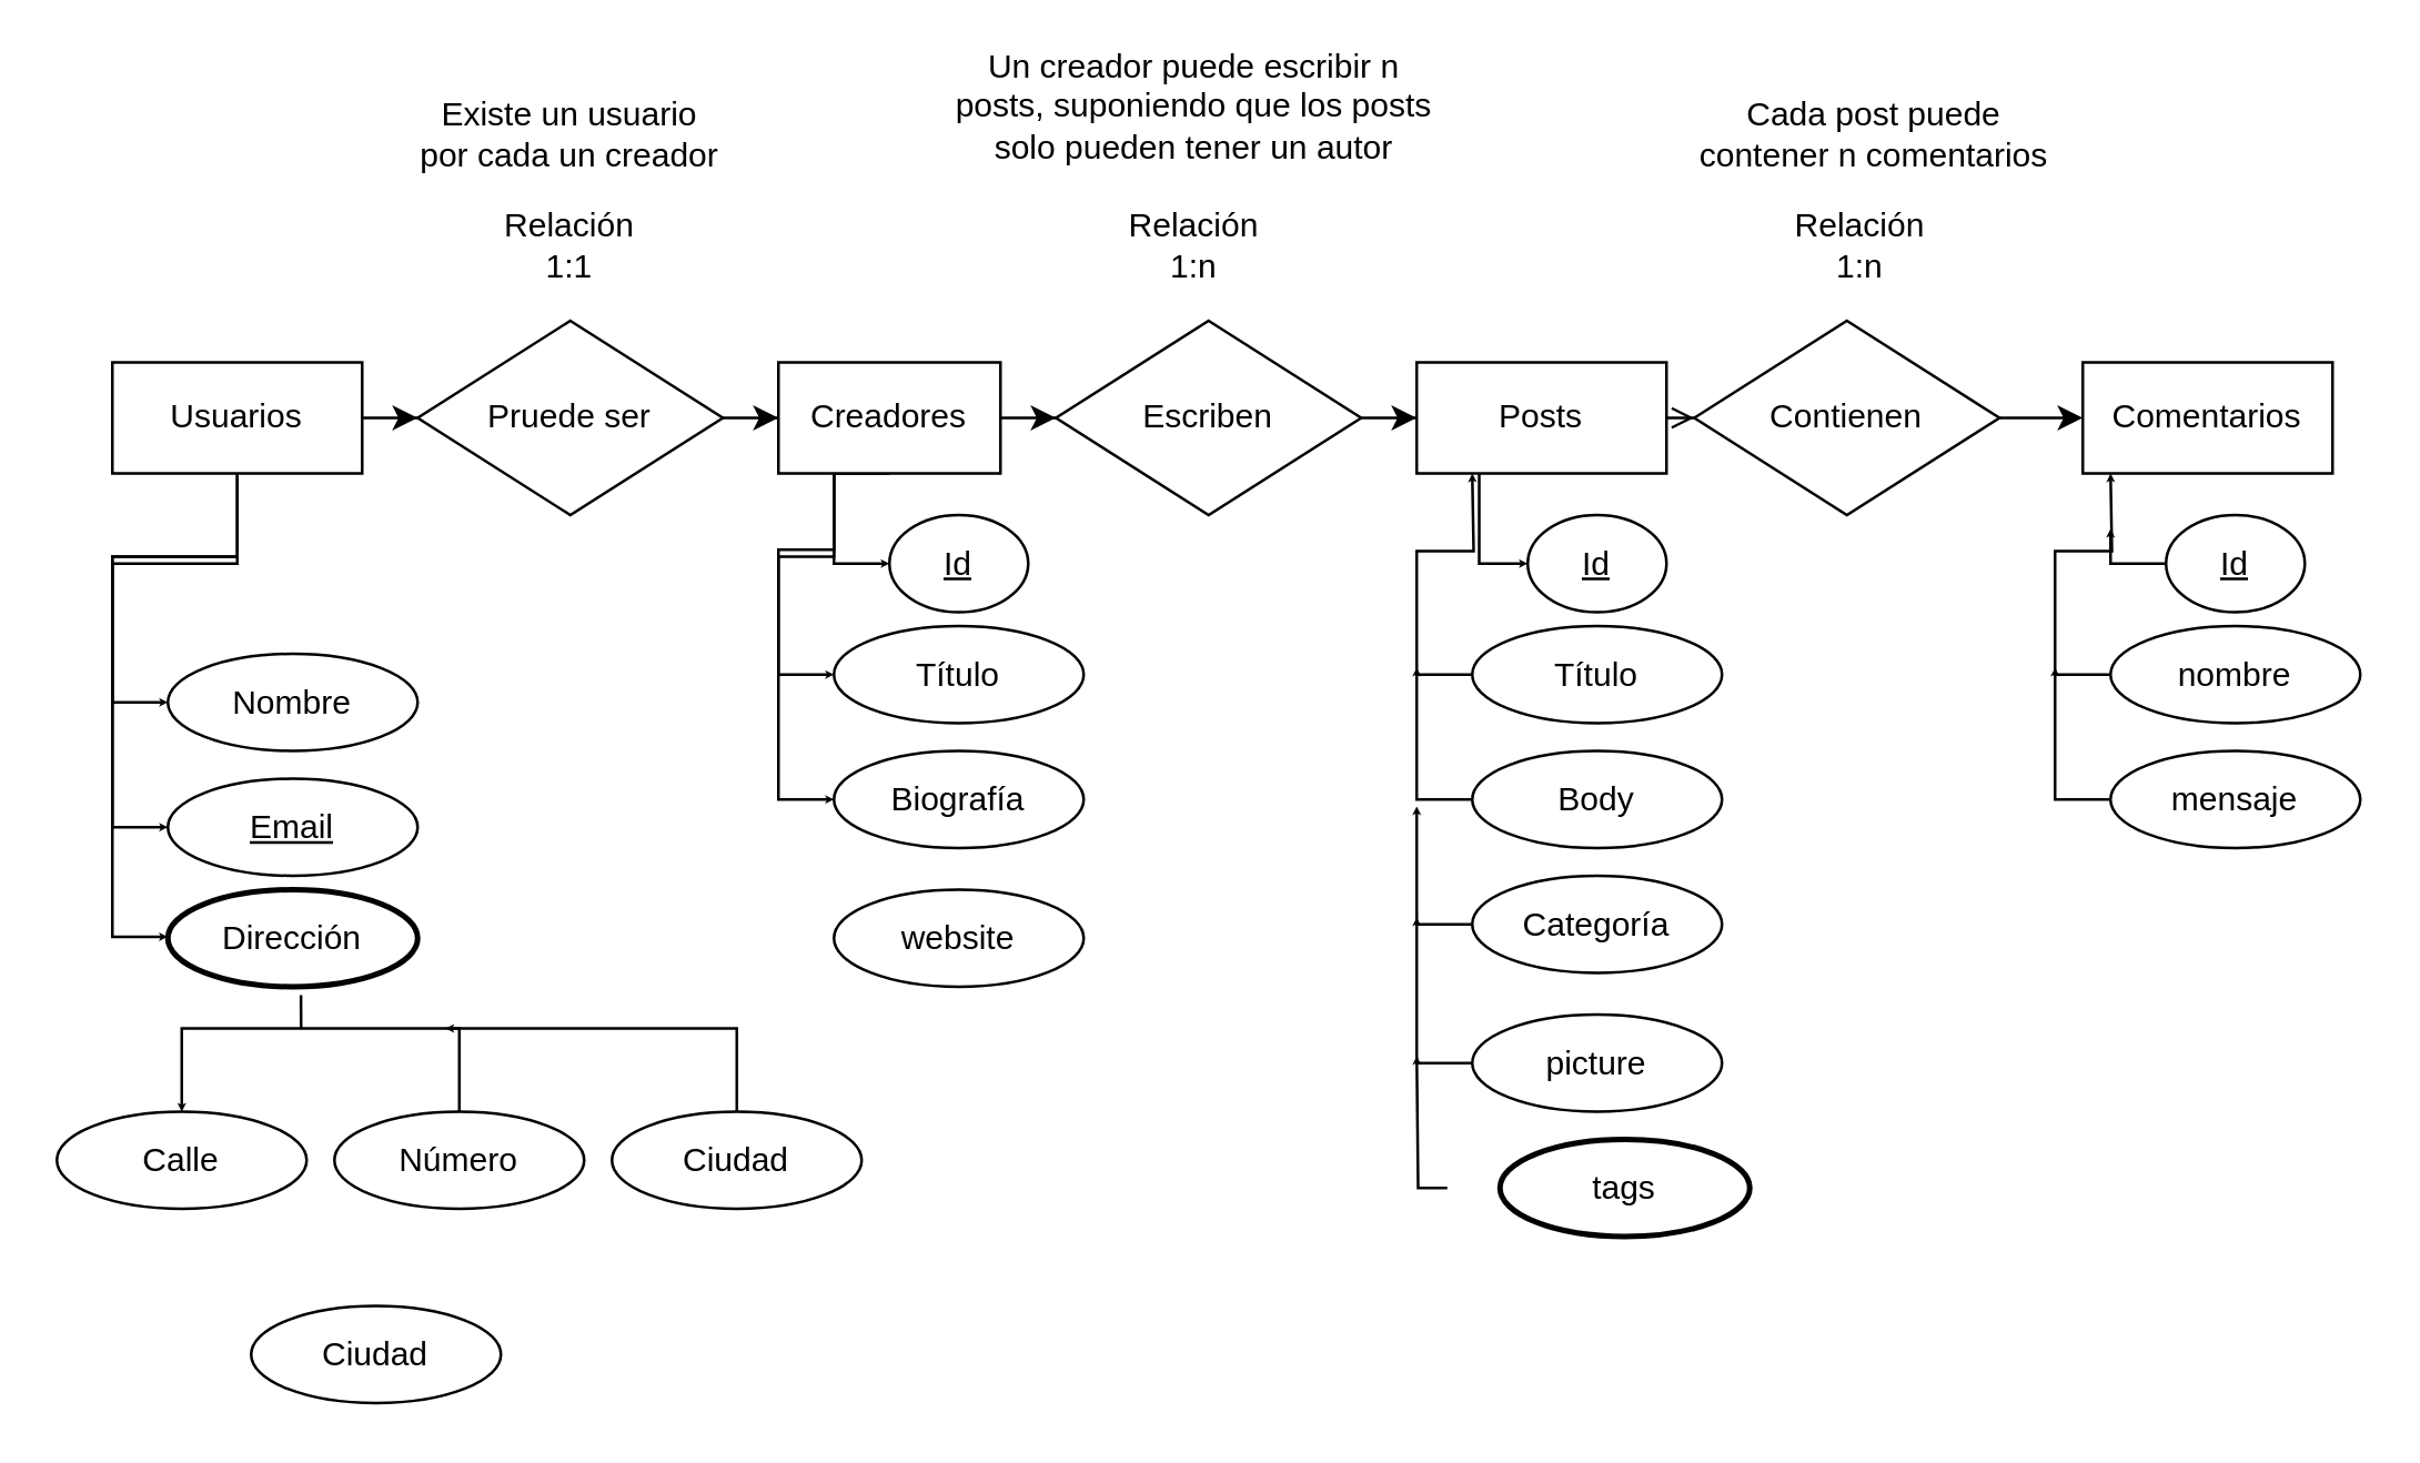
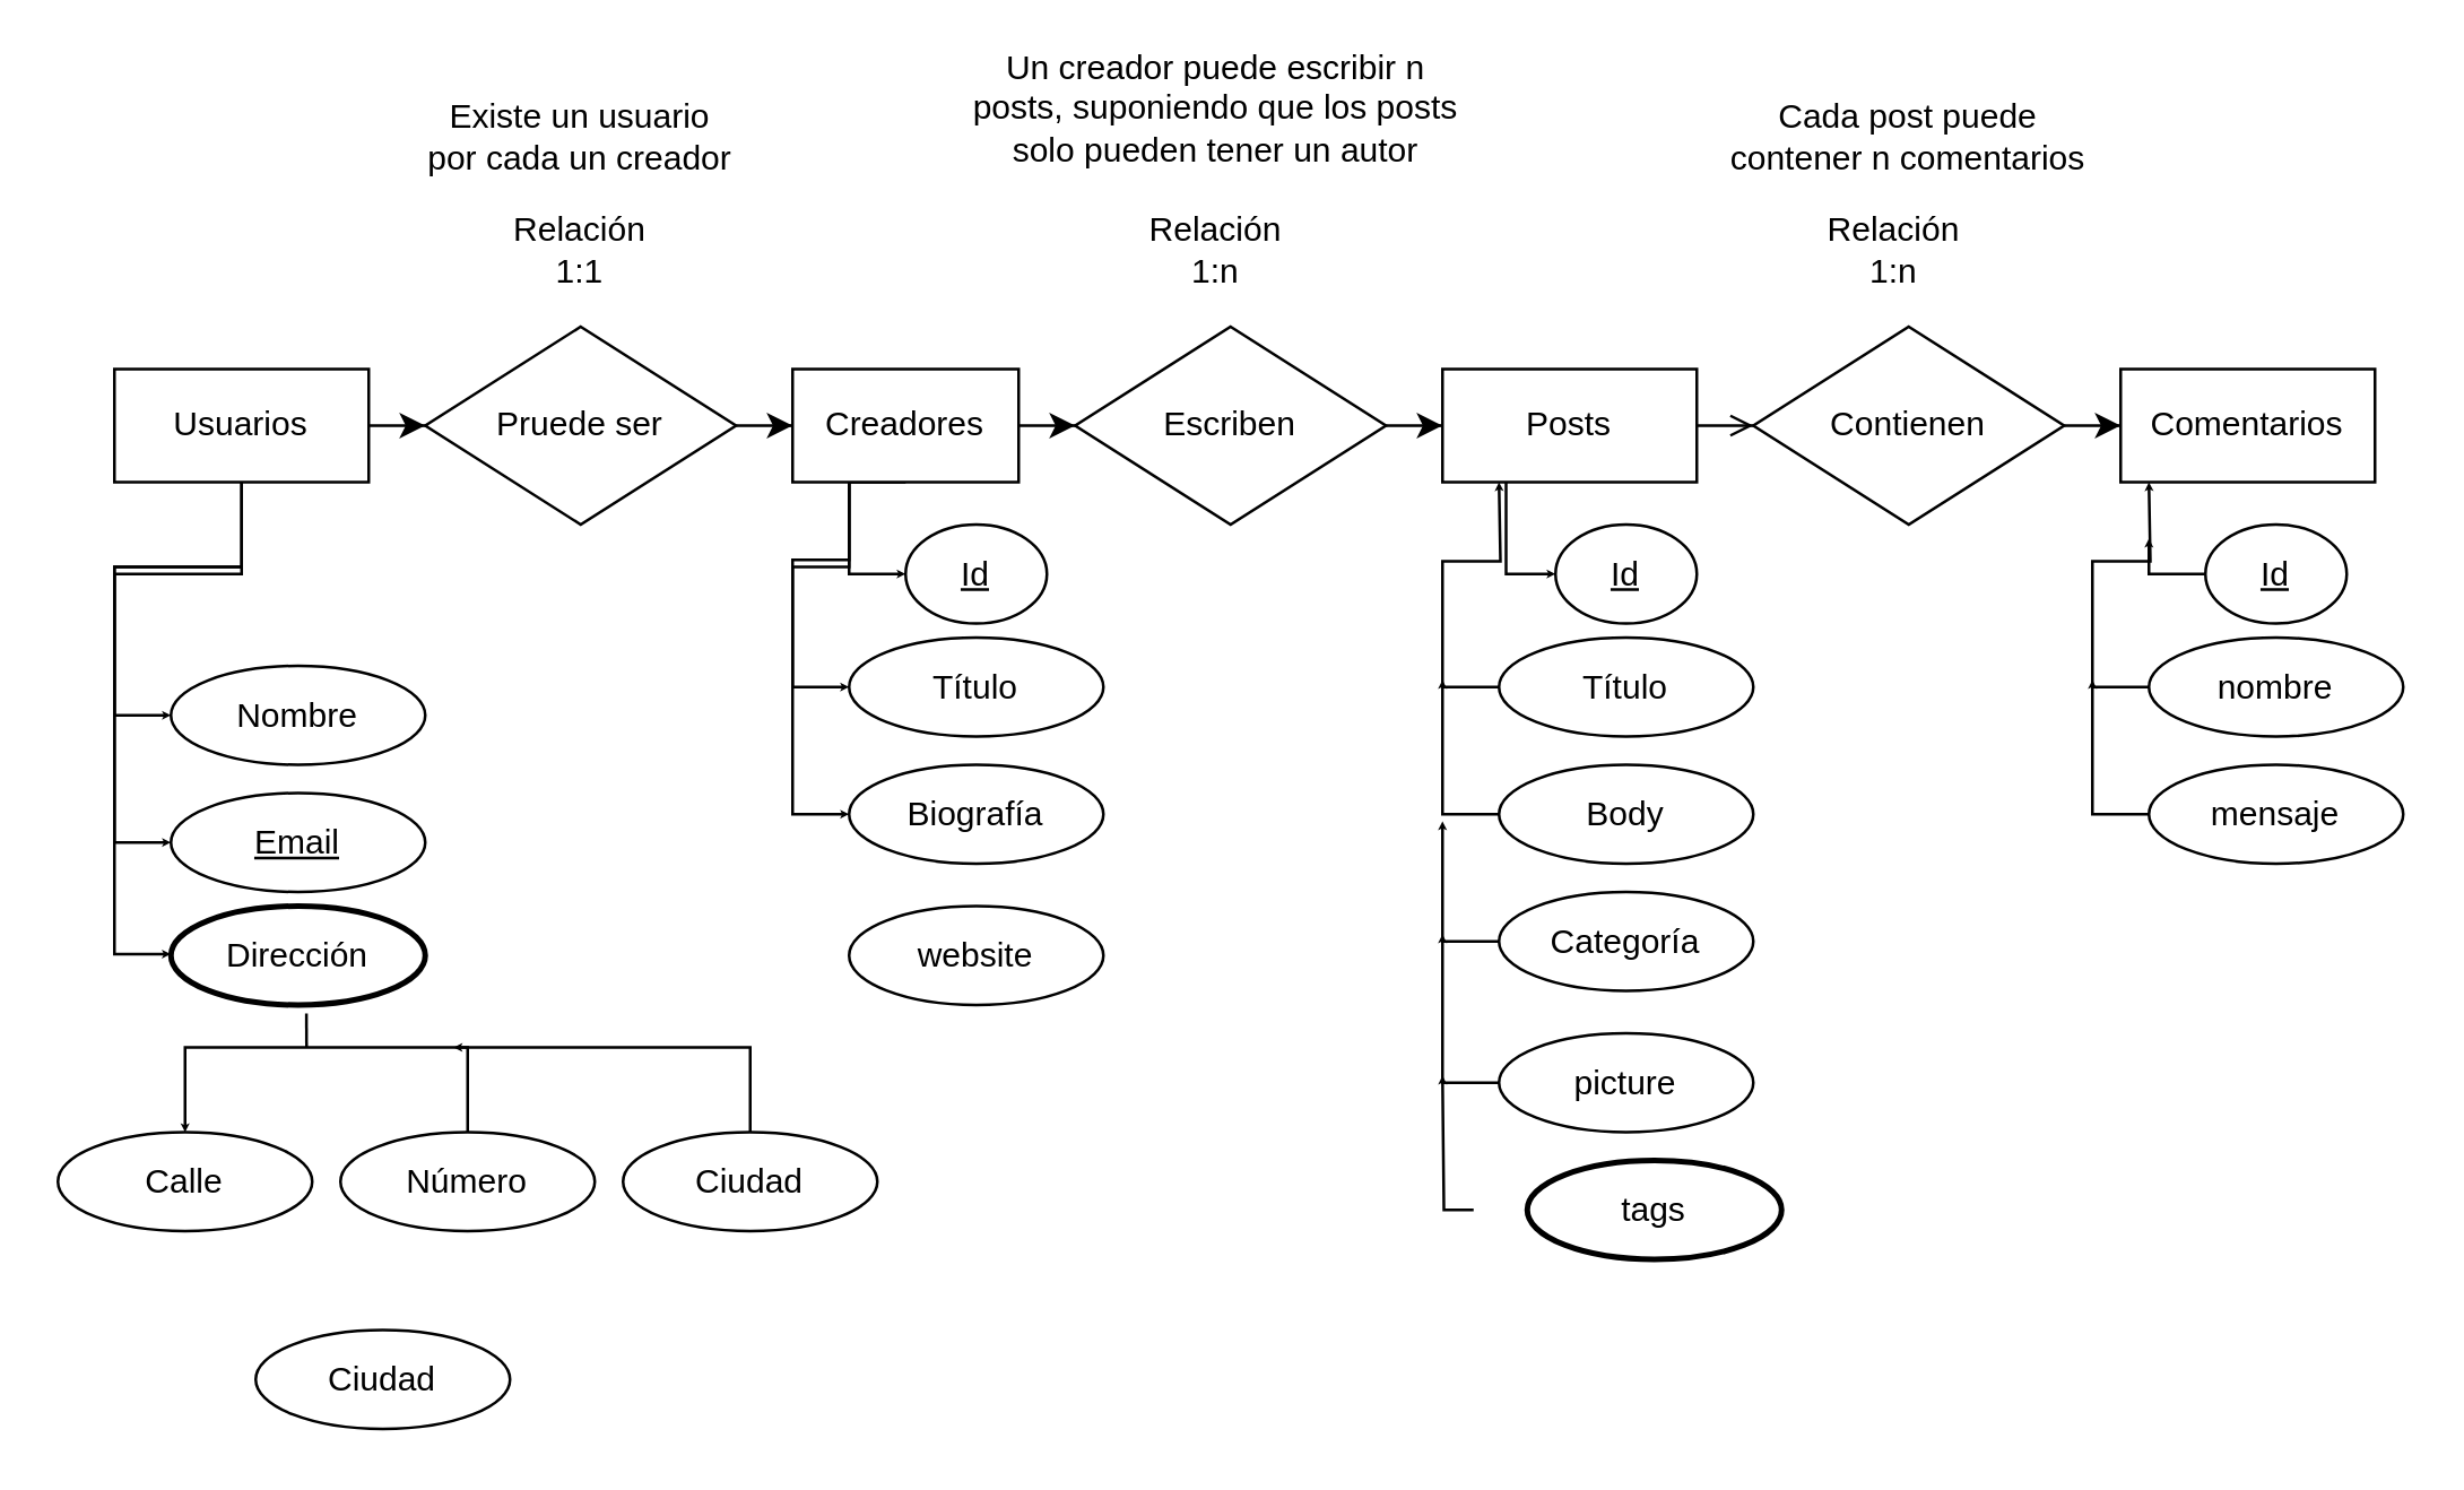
- <mxCell id="21" value="Contienen" style="rhombus;whiteSpace=wrap;html=1;" vertex="1" parent="1"><mxGeometry x="610" y="115" width="110" height="70" as="geometry" /></mxCell>
+ <mxCell id="21" value="Contienen" style="rhombus;whiteSpace=wrap;html=1;" vertex="1" parent="1"><mxGeometry x="620" y="115" width="110" height="70" as="geometry" /></mxCell>
